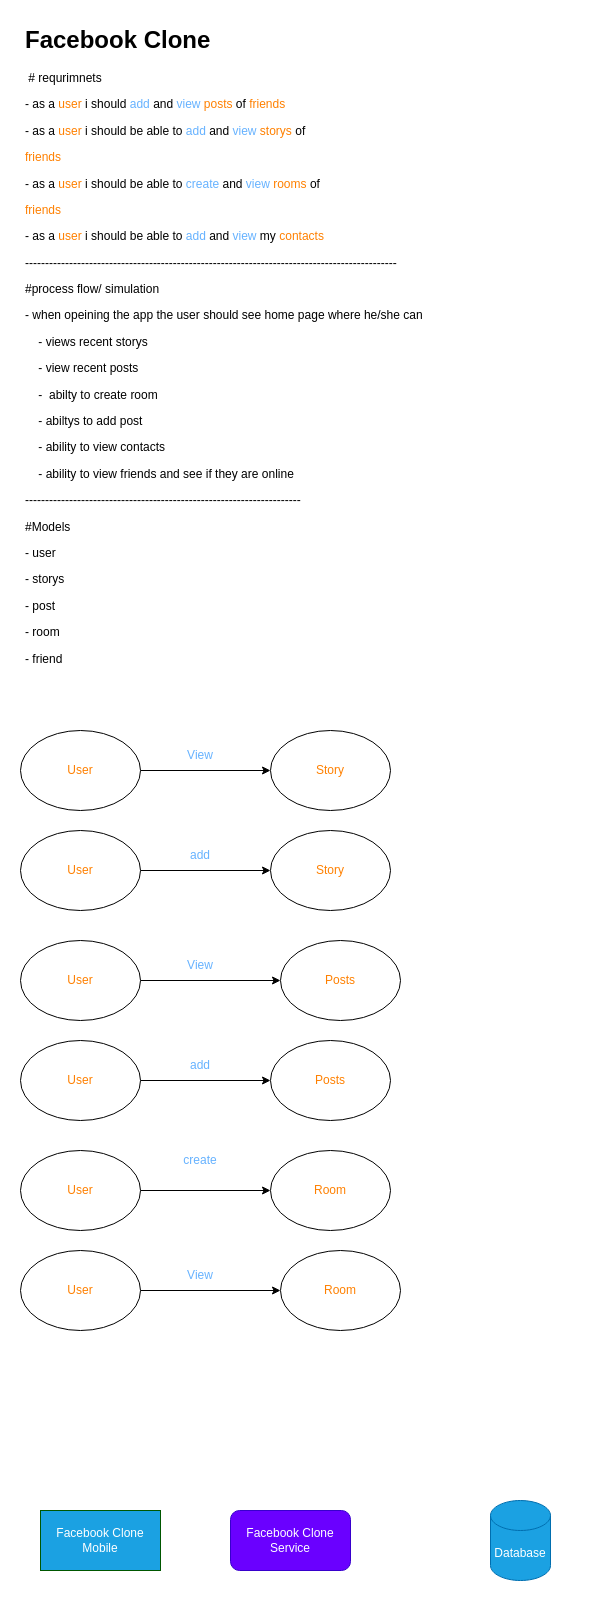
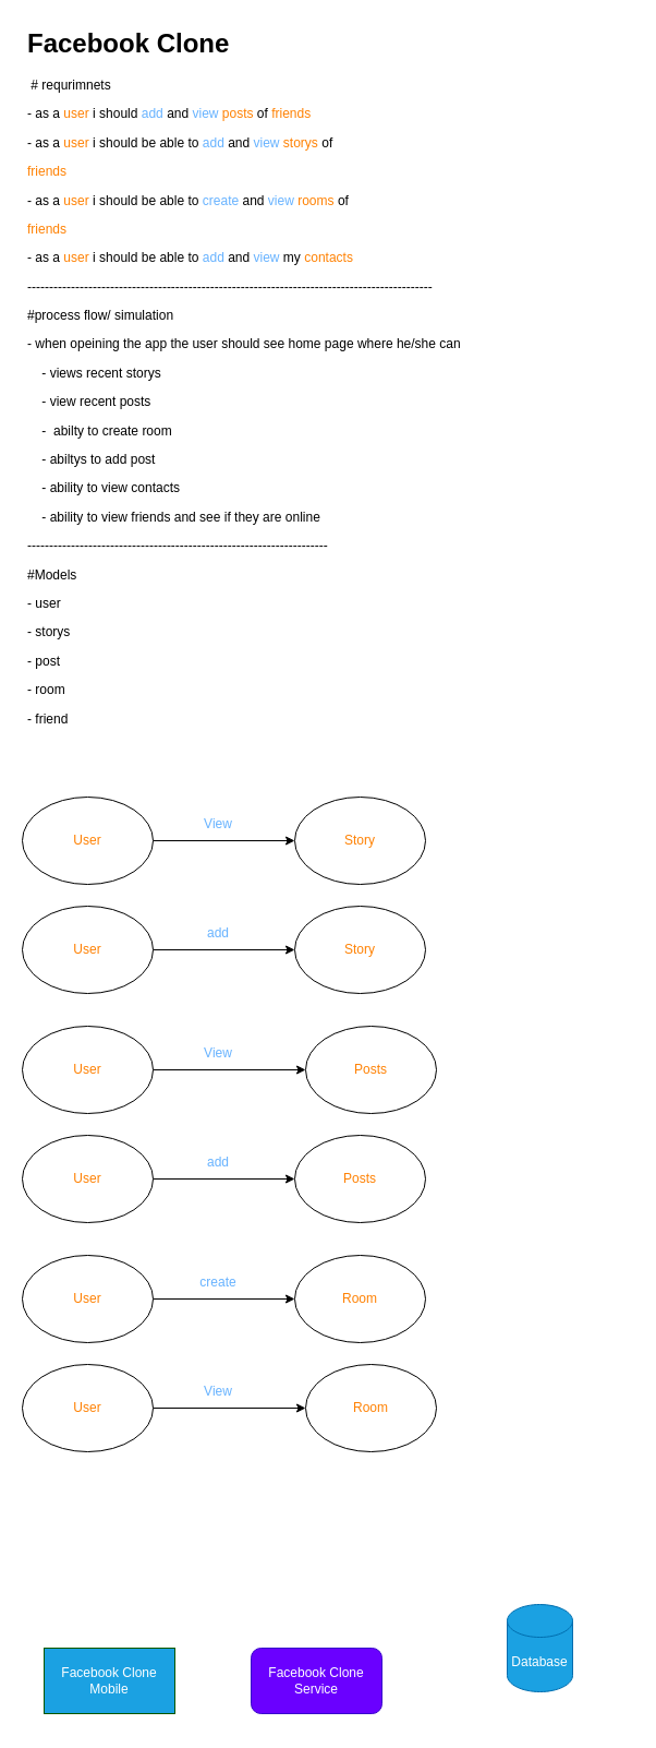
- <mxCell id="25" value="&lt;font color=&quot;#66b2ff&quot;&gt;create&lt;/font&gt;" style="text;html=1;strokeColor=none;fillColor=none;align=center;verticalAlign=middle;whiteSpace=wrap;rounded=0;fontColor=#FF8000;" parent="1" vertex="1"><mxGeometry x="170" y="1145" width="60" height="30" as="geometry" /></mxCell>
+ <mxCell id="25" value="&lt;font color=&quot;#66b2ff&quot;&gt;create&lt;/font&gt;" style="text;html=1;strokeColor=none;fillColor=none;align=center;verticalAlign=middle;whiteSpace=wrap;rounded=0;fontColor=#FF8000;" parent="1" vertex="1"><mxGeometry x="170" y="1160" width="60" height="30" as="geometry" /></mxCell>
- <mxCell id="5" value="Database" style="shape=cylinder3;whiteSpace=wrap;html=1;boundedLbl=1;backgroundOutline=1;size=15;fillColor=#1ba1e2;fontColor=#ffffff;strokeColor=#006EAF;" parent="1" vertex="1"><mxGeometry x="490" y="1500" width="60" height="80" as="geometry" /></mxCell>
+ <mxCell id="5" value="Database" style="shape=cylinder3;whiteSpace=wrap;html=1;boundedLbl=1;backgroundOutline=1;size=15;fillColor=#1ba1e2;fontColor=#ffffff;strokeColor=#006EAF;" parent="1" vertex="1"><mxGeometry x="465" y="1470" width="60" height="80" as="geometry" /></mxCell>
